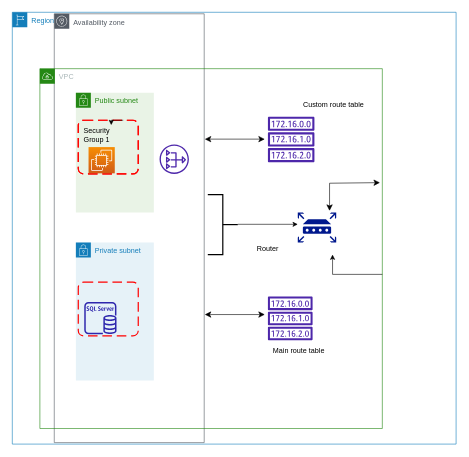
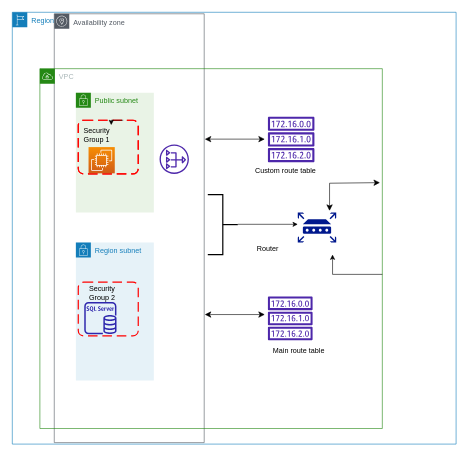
- <mxCell id="11" value="Custom route table" style="text;html=1;strokeColor=none;fillColor=none;align=center;verticalAlign=middle;whiteSpace=wrap;rounded=0;" vertex="1" parent="4"><mxGeometry x="430" y="50" width="120" height="20" as="geometry" /></mxCell>
+ <mxCell id="11" value="Custom route table" style="text;html=1;strokeColor=none;fillColor=none;align=center;verticalAlign=middle;whiteSpace=wrap;rounded=0;" vertex="1" parent="4"><mxGeometry x="350" y="160" width="120" height="20" as="geometry" /></mxCell>
- <mxCell id="6" value="Private subnet" style="points=[[0,0],[0.25,0],[0.5,0],[0.75,0],[1,0],[1,0.25],[1,0.5],[1,0.75],[1,1],[0.75,1],[0.5,1],[0.25,1],[0,1],[0,0.75],[0,0.5],[0,0.25]];outlineConnect=0;gradientColor=none;html=1;whiteSpace=wrap;fontSize=12;fontStyle=0;container=1;pointerEvents=0;collapsible=0;recursiveResize=0;shape=mxgraph.aws4.group;grIcon=mxgraph.aws4.group_security_group;grStroke=0;strokeColor=#147EBA;fillColor=#E6F2F8;verticalAlign=top;align=left;spacingLeft=30;fontColor=#147EBA;dashed=0;" parent="4" vertex="1"><mxGeometry x="60" y="290" width="130" height="230" as="geometry" /></mxCell>
+ <mxCell id="6" value="Region subnet" style="points=[[0,0],[0.25,0],[0.5,0],[0.75,0],[1,0],[1,0.25],[1,0.5],[1,0.75],[1,1],[0.75,1],[0.5,1],[0.25,1],[0,1],[0,0.75],[0,0.5],[0,0.25]];outlineConnect=0;gradientColor=none;html=1;whiteSpace=wrap;fontSize=12;fontStyle=0;container=1;pointerEvents=0;collapsible=0;recursiveResize=0;shape=mxgraph.aws4.group;grIcon=mxgraph.aws4.group_security_group;grStroke=0;strokeColor=#147EBA;fillColor=#E6F2F8;verticalAlign=top;align=left;spacingLeft=30;fontColor=#147EBA;dashed=0;" parent="4" vertex="1"><mxGeometry x="60" y="290" width="130" height="230" as="geometry" /></mxCell>
+ <mxCell id="24" value="Security Group 2" style="text;html=1;strokeColor=none;fillColor=none;align=center;verticalAlign=middle;whiteSpace=wrap;rounded=0;" parent="2" vertex="1"><mxGeometry x="120.01" y="453" width="60" height="30" as="geometry" /></mxCell>
